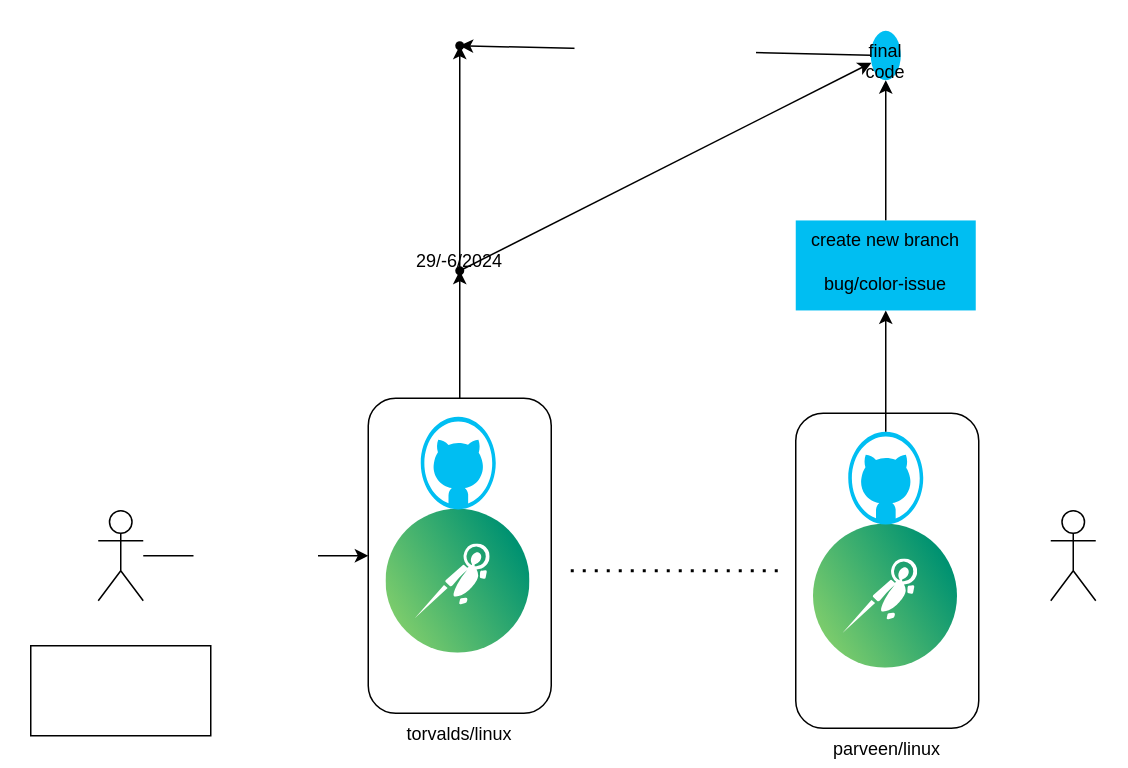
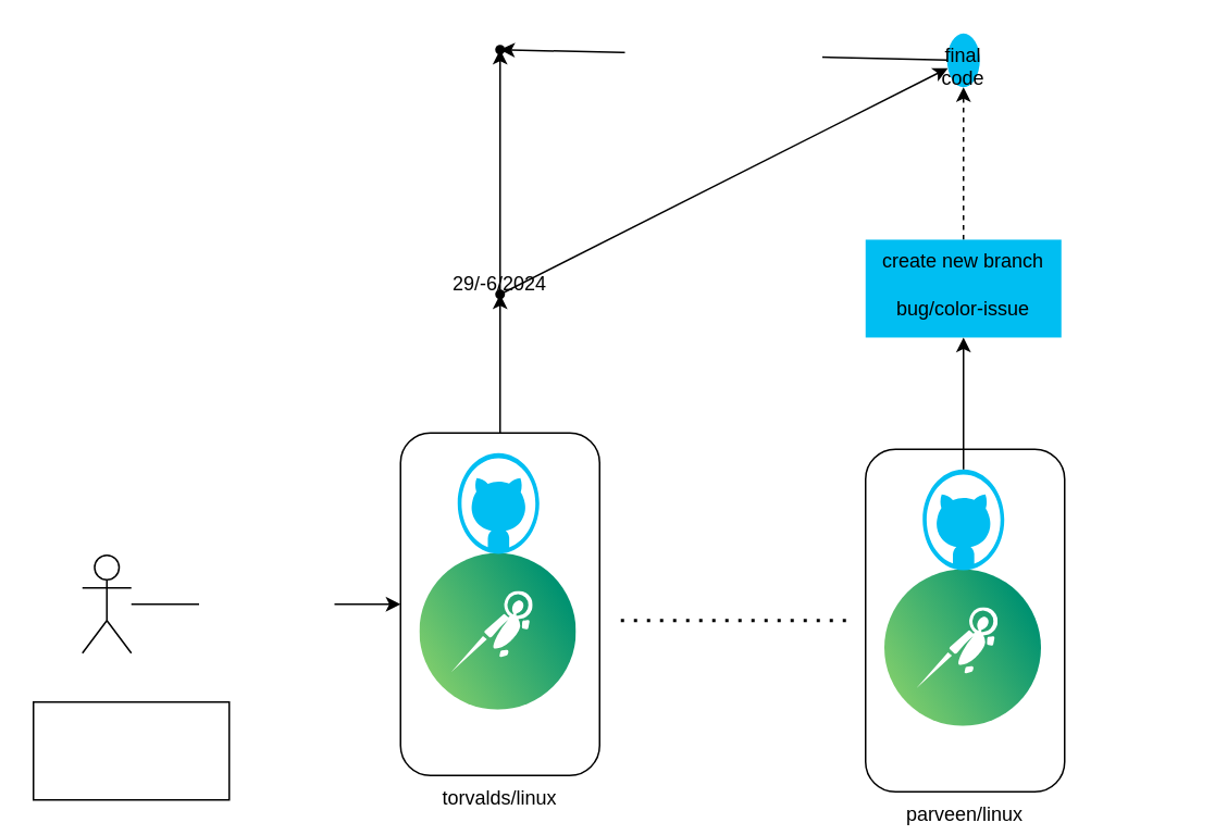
- <mxCell id="19" value="" style="edgeStyle=none;html=1;fontColor=#FFFFFF;" edge="1" parent="1" source="20" target="23"><mxGeometry relative="1" as="geometry" /></mxCell>
+ <mxCell id="19" value="" style="edgeStyle=none;html=1;fontColor=#FFFFFF;dashed=1;" edge="1" parent="1" source="20" target="23"><mxGeometry relative="1" as="geometry" /></mxCell>
- <mxCell id="7" value="linus torvalds" style="shape=umlActor;verticalLabelPosition=bottom;verticalAlign=top;html=1;outlineConnect=0;labelBackgroundColor=none;fontColor=#FFFFFF;" vertex="1" parent="1"><mxGeometry x="65" y="340" width="30" height="60" as="geometry" /></mxCell>
+ <mxCell id="7" value="linus torvalds" style="shape=umlActor;verticalLabelPosition=bottom;verticalAlign=top;html=1;outlineConnect=0;labelBackgroundColor=none;fontColor=#FFFFFF;" vertex="1" parent="1"><mxGeometry x="50" y="340" width="30" height="60" as="geometry" /></mxCell>
- <mxCell id="9" value="Parveen" style="shape=umlActor;verticalLabelPosition=bottom;verticalAlign=top;html=1;outlineConnect=0;labelBackgroundColor=none;fontColor=#FFFFFF;" vertex="1" parent="1"><mxGeometry x="700" y="340" width="30" height="60" as="geometry" /></mxCell>
